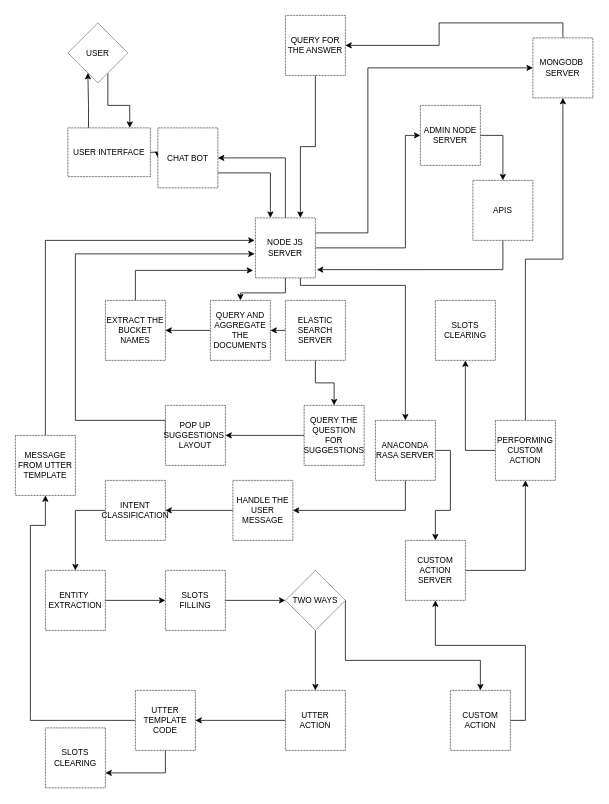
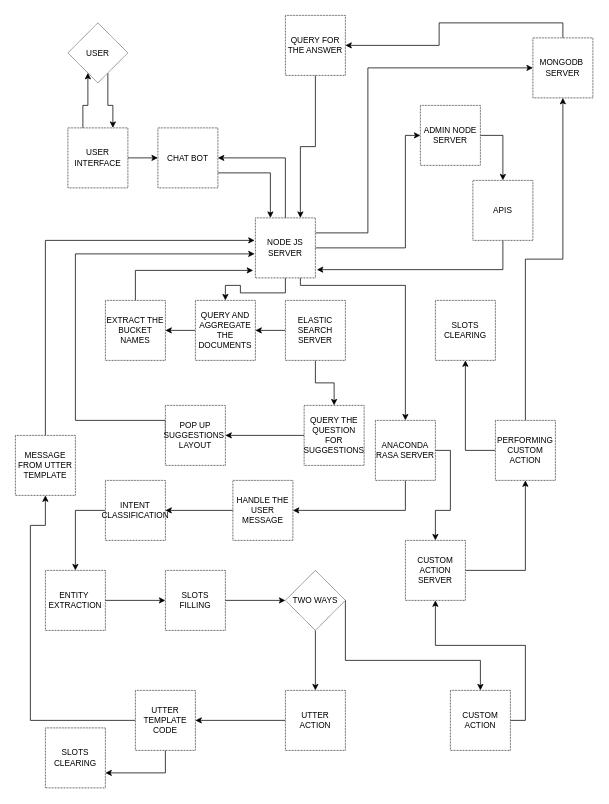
- <mxCell id="6" value="USER INTERFACE" style="whiteSpace=wrap;html=1;aspect=fixed;dashed=1;dashPattern=1 1;fontSize=11;" vertex="1" parent="1"><mxGeometry x="90" y="170" width="110" height="65" as="geometry" /></mxCell>
+ <mxCell id="6" value="USER INTERFACE" style="whiteSpace=wrap;html=1;aspect=fixed;dashed=1;dashPattern=1 1;fontSize=11;" vertex="1" parent="1"><mxGeometry x="90" y="170" width="80" height="80" as="geometry" /></mxCell>
- <mxCell id="23" value="QUERY AND&lt;br&gt;AGGREGATE THE DOCUMENTS" style="whiteSpace=wrap;html=1;aspect=fixed;dashed=1;dashPattern=1 1;fontSize=11;" vertex="1" parent="1"><mxGeometry x="280" y="400" width="80" height="80" as="geometry" /></mxCell>
+ <mxCell id="23" value="QUERY AND&lt;br&gt;AGGREGATE THE DOCUMENTS" style="whiteSpace=wrap;html=1;aspect=fixed;dashed=1;dashPattern=1 1;fontSize=11;" vertex="1" parent="1"><mxGeometry x="260" y="400" width="80" height="80" as="geometry" /></mxCell>
